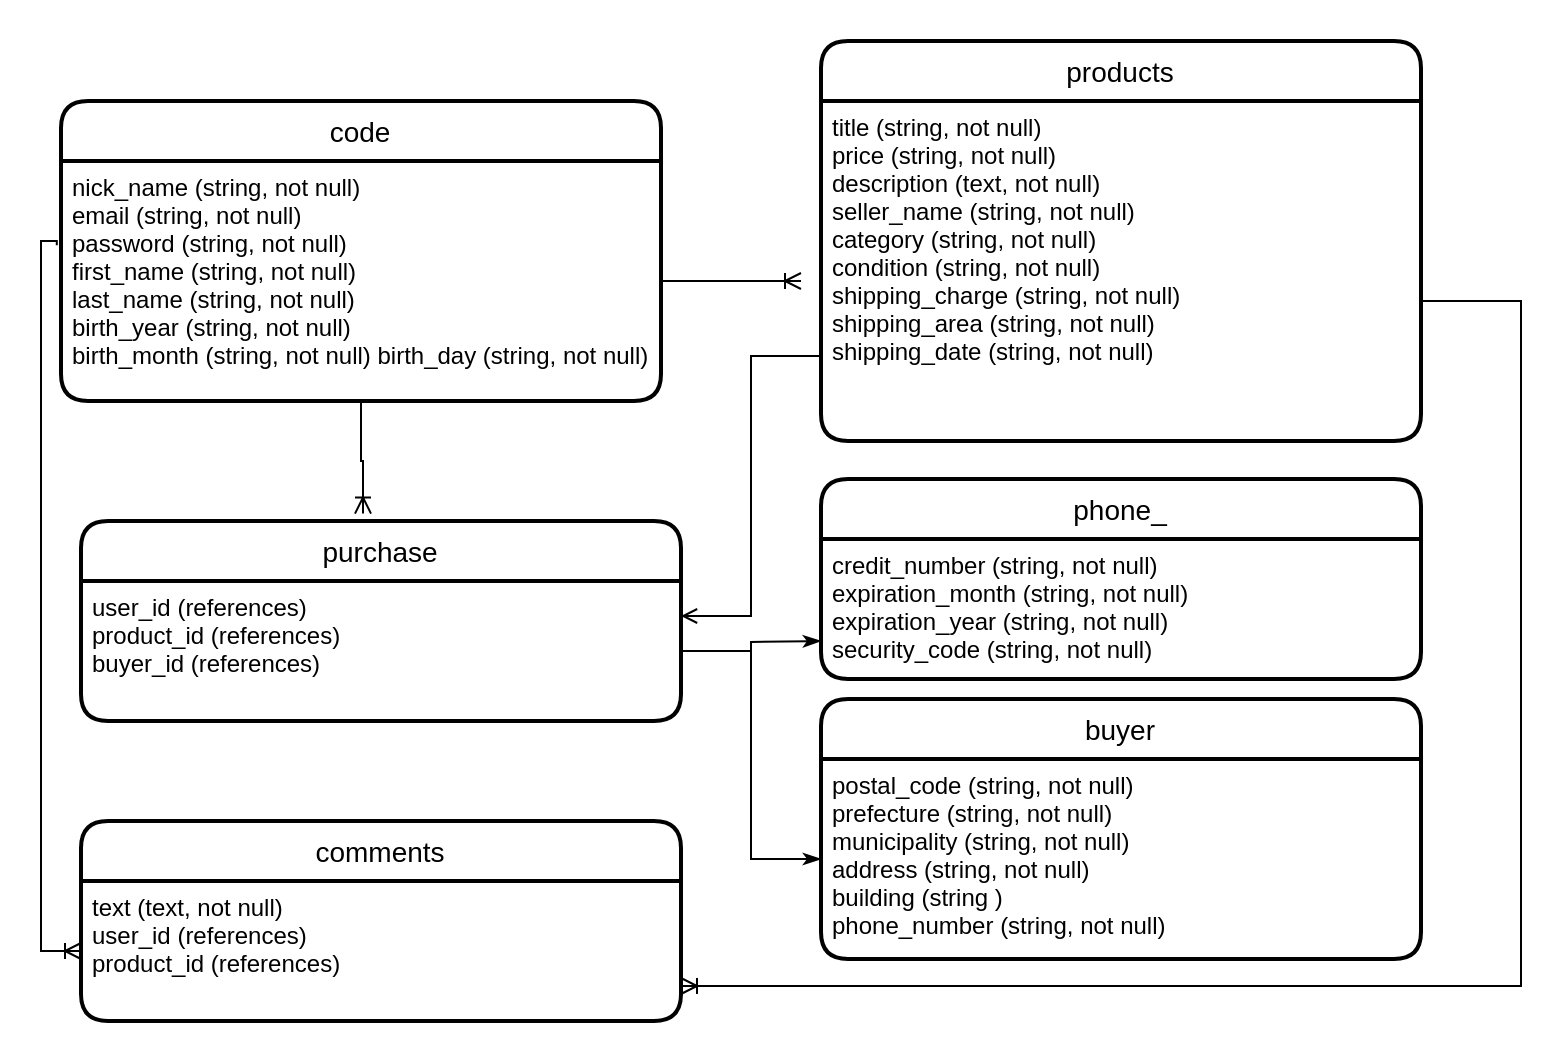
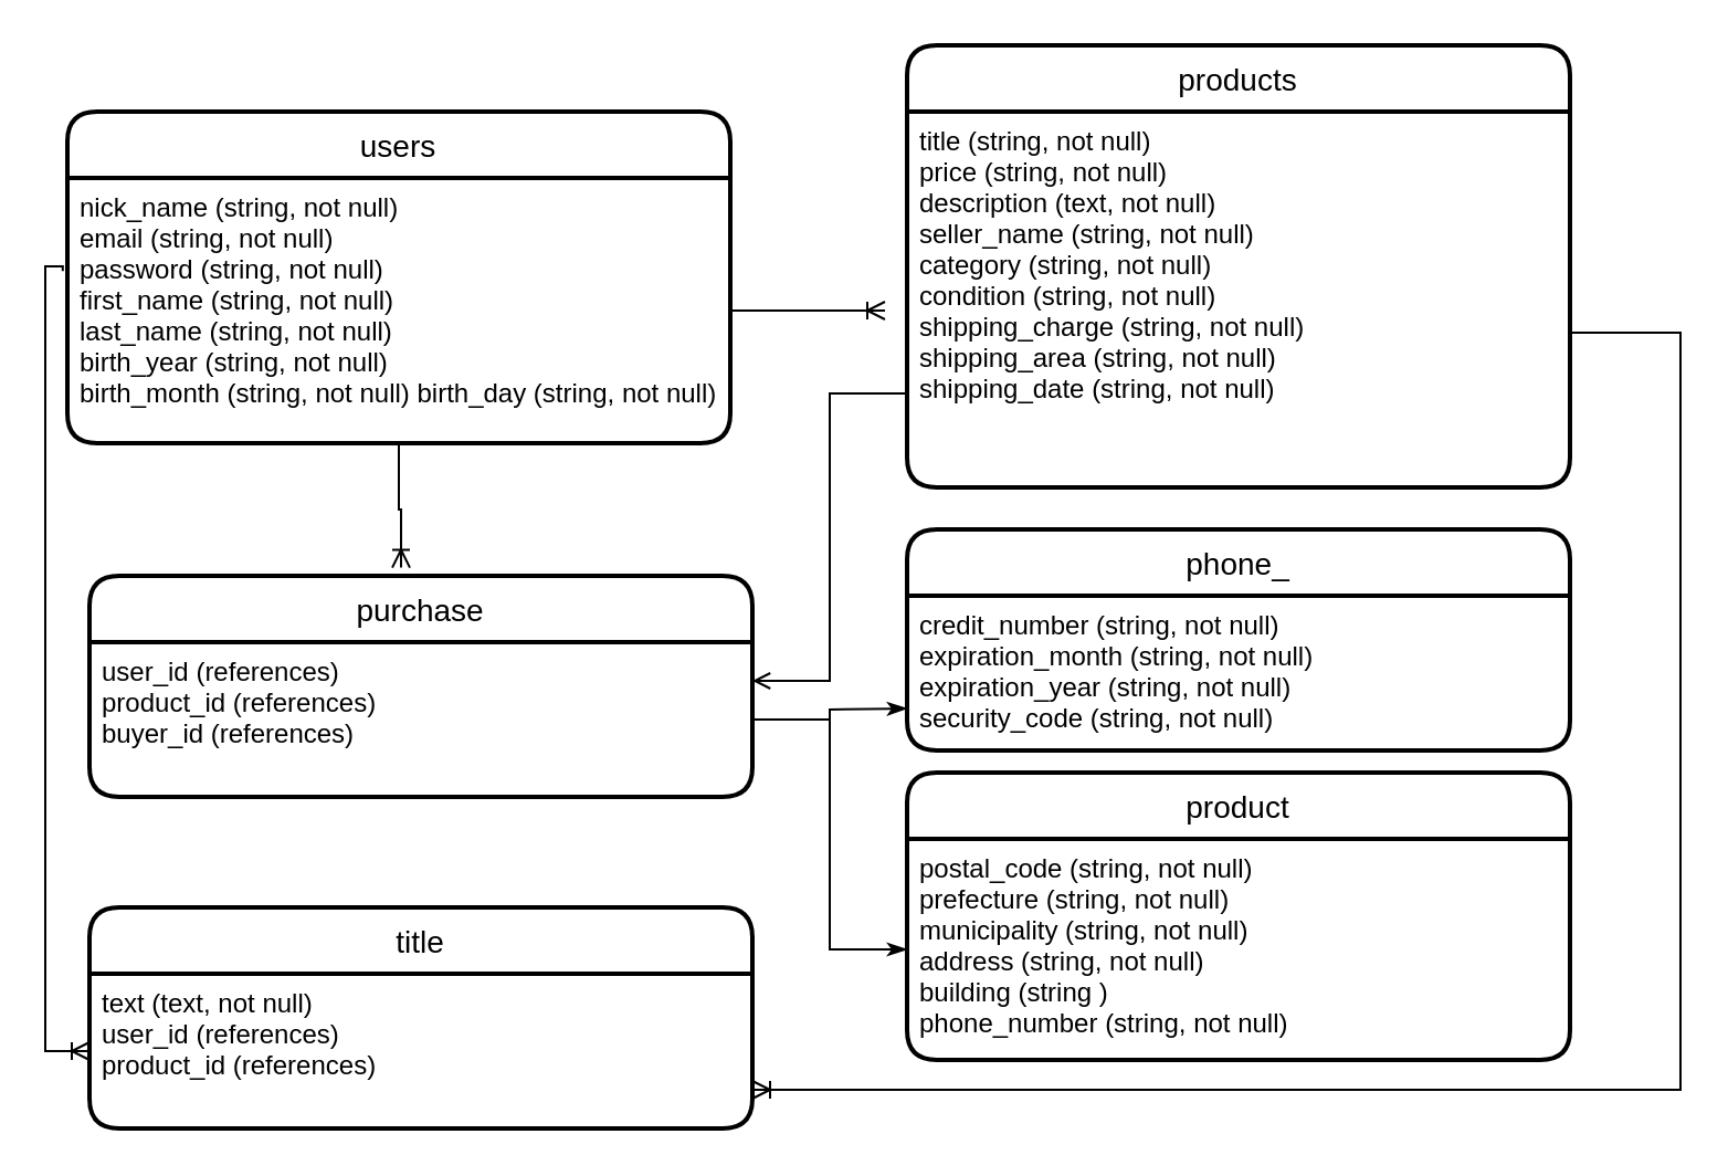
- <mxCell id="2" value="code" style="swimlane;childLayout=stackLayout;horizontal=1;startSize=30;horizontalStack=0;rounded=1;fontSize=14;fontStyle=0;strokeWidth=2;resizeParent=0;resizeLast=1;shadow=0;dashed=0;align=center;" vertex="1" parent="1"><mxGeometry x="30" y="50" width="300" height="150" as="geometry" /></mxCell>
+ <mxCell id="2" value="users" style="swimlane;childLayout=stackLayout;horizontal=1;startSize=30;horizontalStack=0;rounded=1;fontSize=14;fontStyle=0;strokeWidth=2;resizeParent=0;resizeLast=1;shadow=0;dashed=0;align=center;" vertex="1" parent="1"><mxGeometry x="30" y="50" width="300" height="150" as="geometry" /></mxCell>
- <mxCell id="10" value="buyer" style="swimlane;childLayout=stackLayout;horizontal=1;startSize=30;horizontalStack=0;rounded=1;fontSize=14;fontStyle=0;strokeWidth=2;resizeParent=0;resizeLast=1;shadow=0;dashed=0;align=center;" vertex="1" parent="1"><mxGeometry x="410" y="349" width="300" height="130" as="geometry" /></mxCell>
+ <mxCell id="10" value="product" style="swimlane;childLayout=stackLayout;horizontal=1;startSize=30;horizontalStack=0;rounded=1;fontSize=14;fontStyle=0;strokeWidth=2;resizeParent=0;resizeLast=1;shadow=0;dashed=0;align=center;" vertex="1" parent="1"><mxGeometry x="410" y="349" width="300" height="130" as="geometry" /></mxCell>
- <mxCell id="4" value="comments" style="swimlane;childLayout=stackLayout;horizontal=1;startSize=30;horizontalStack=0;rounded=1;fontSize=14;fontStyle=0;strokeWidth=2;resizeParent=0;resizeLast=1;shadow=0;dashed=0;align=center;" vertex="1" parent="1"><mxGeometry x="40" y="410" width="300" height="100" as="geometry" /></mxCell>
+ <mxCell id="4" value="title" style="swimlane;childLayout=stackLayout;horizontal=1;startSize=30;horizontalStack=0;rounded=1;fontSize=14;fontStyle=0;strokeWidth=2;resizeParent=0;resizeLast=1;shadow=0;dashed=0;align=center;" vertex="1" parent="1"><mxGeometry x="40" y="410" width="300" height="100" as="geometry" /></mxCell>
